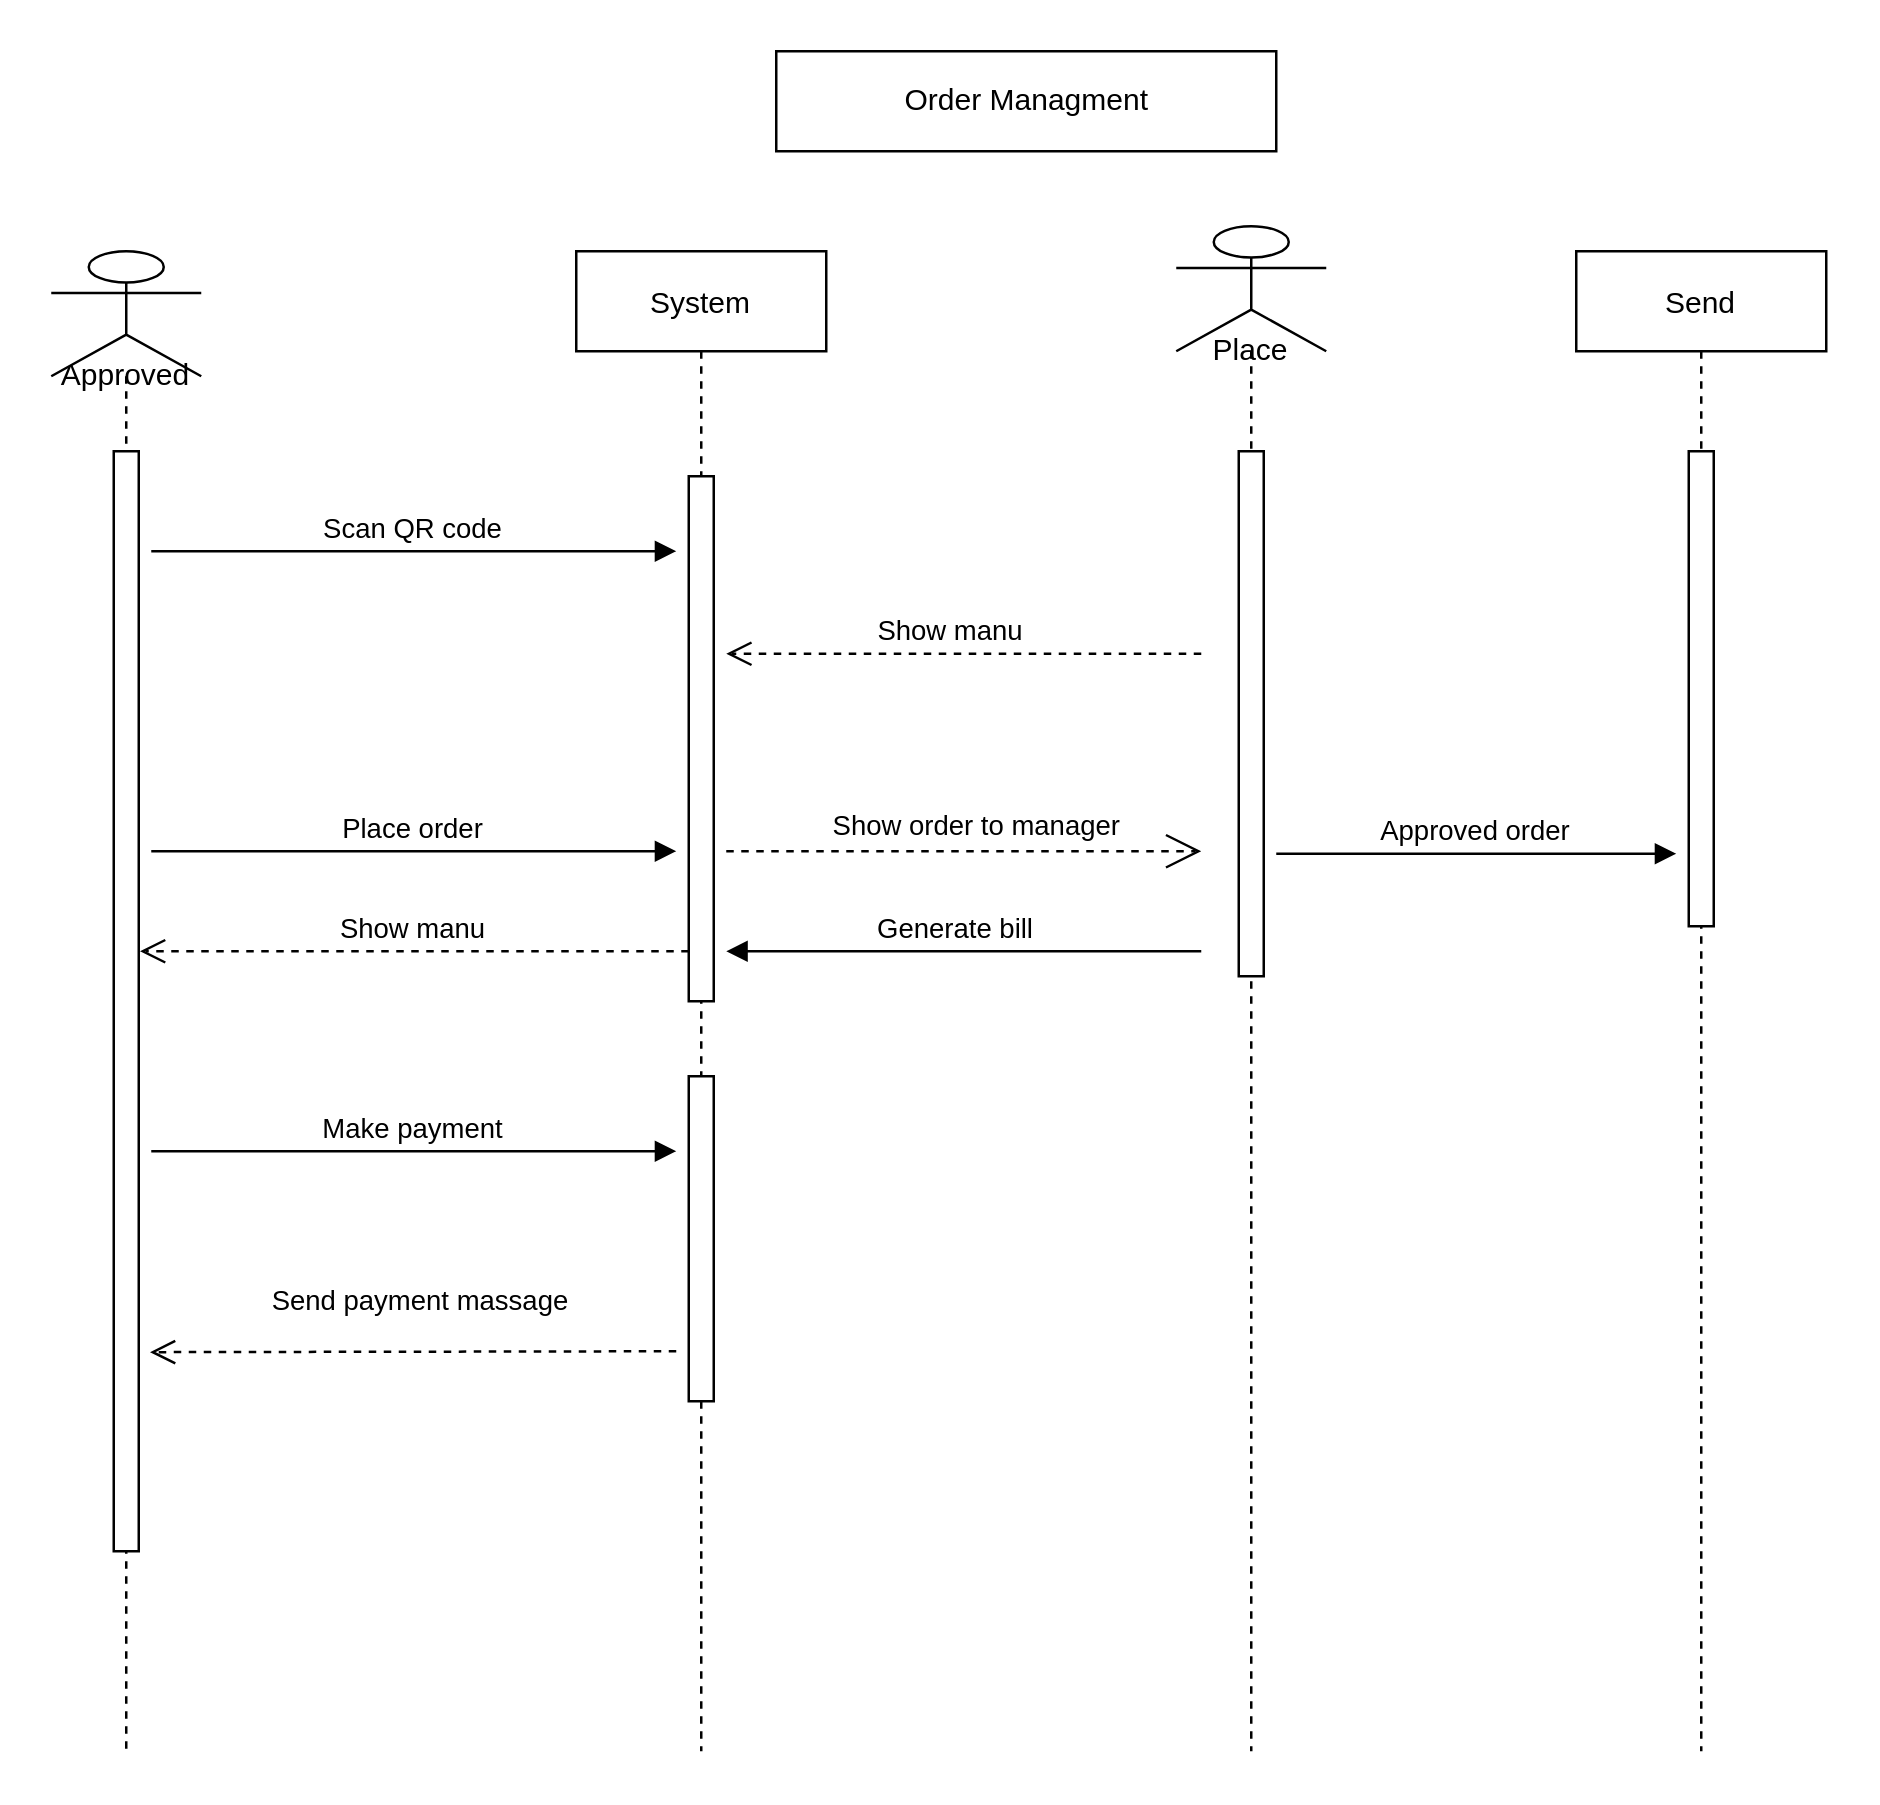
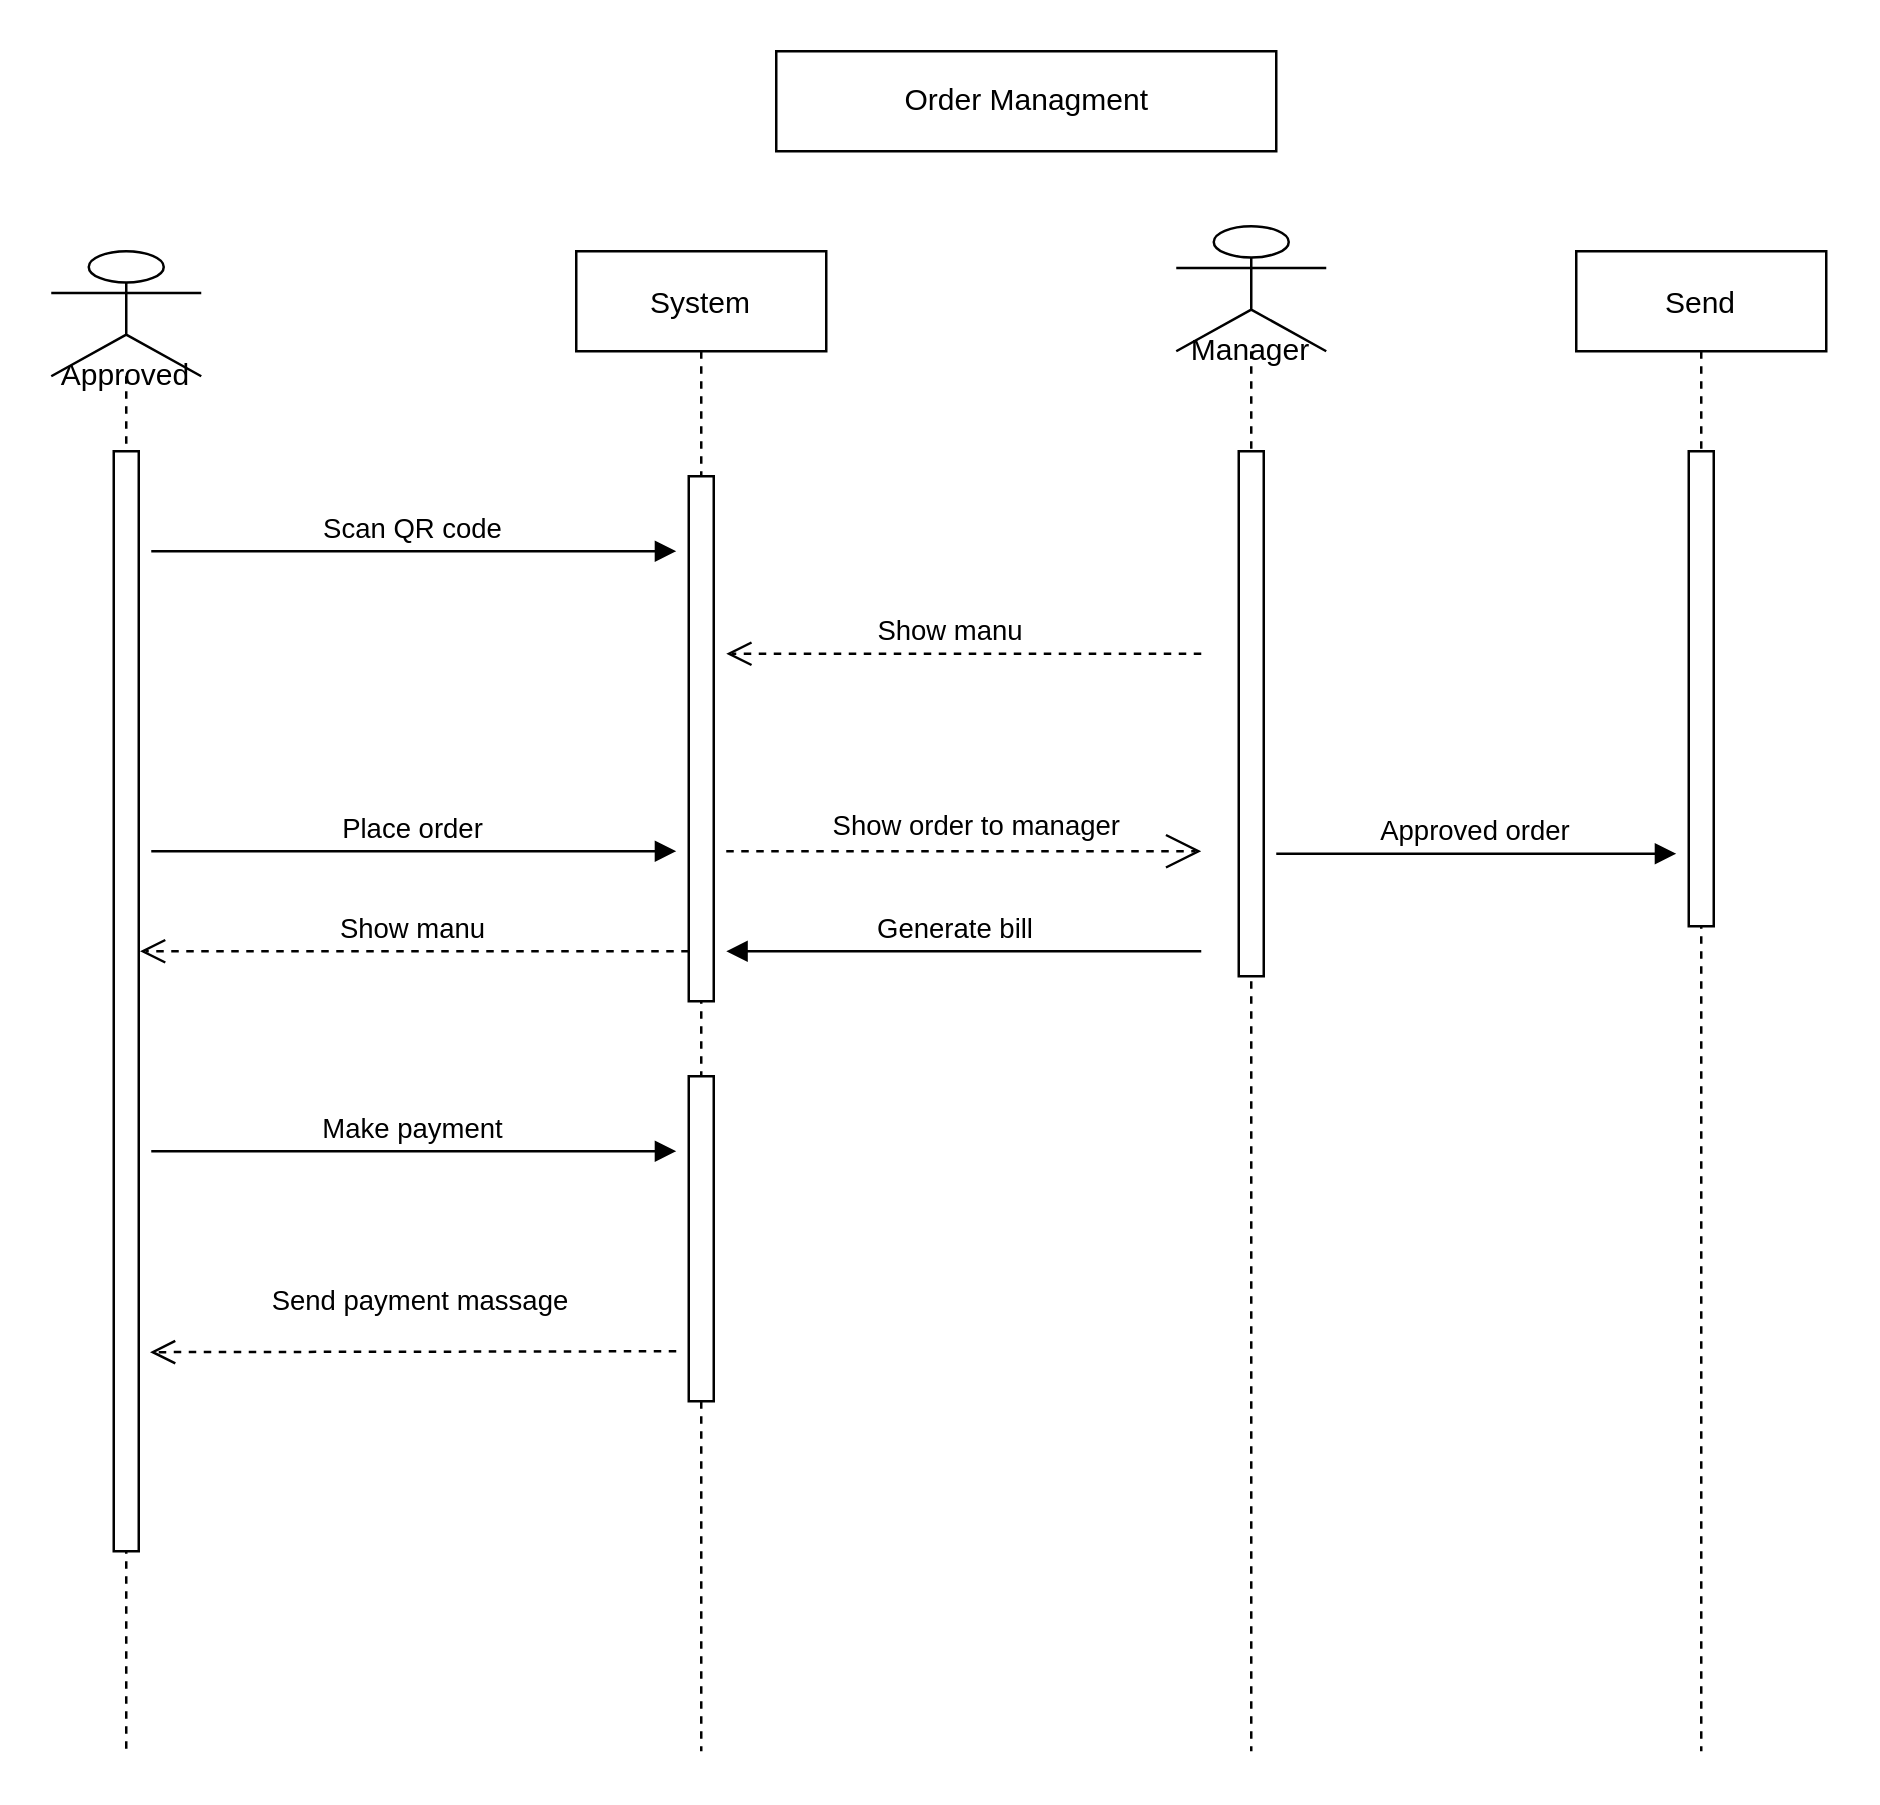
- <mxCell id="10" value="Place" style="shape=umlLifeline;participant=umlActor;perimeter=lifelinePerimeter;whiteSpace=wrap;html=1;container=0;collapsible=0;recursiveResize=0;verticalAlign=top;spacingTop=36;outlineConnect=0;size=50;" vertex="1" parent="1"><mxGeometry x="470" y="90" width="60" height="610" as="geometry" /></mxCell>
+ <mxCell id="10" value="Manager" style="shape=umlLifeline;participant=umlActor;perimeter=lifelinePerimeter;whiteSpace=wrap;html=1;container=0;collapsible=0;recursiveResize=0;verticalAlign=top;spacingTop=36;outlineConnect=0;size=50;" vertex="1" parent="1"><mxGeometry x="470" y="90" width="60" height="610" as="geometry" /></mxCell>
